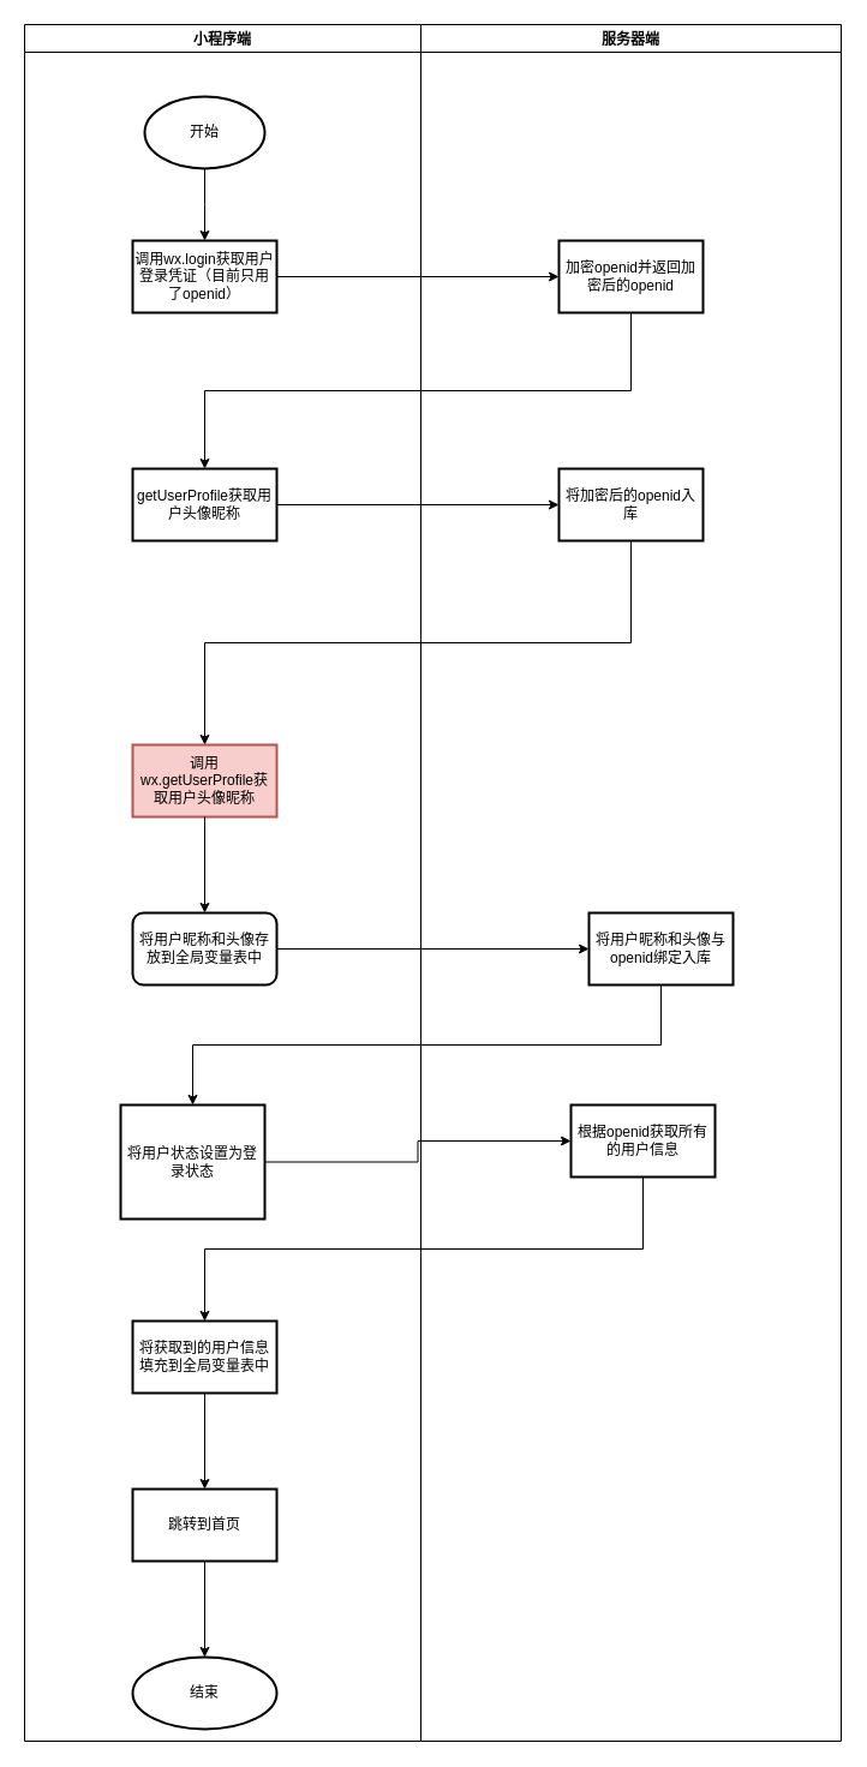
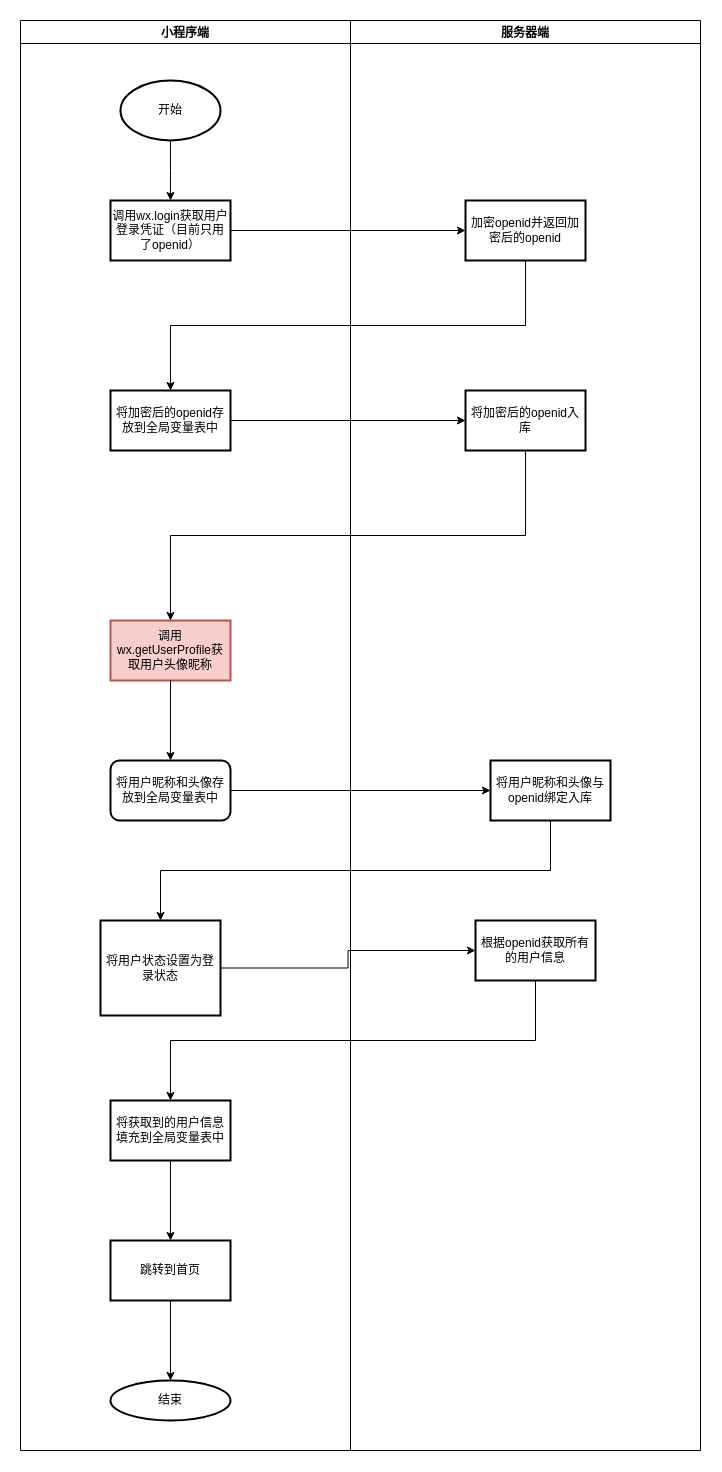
- <mxCell id="6" value="getUserProfile获取用户头像昵称" style="whiteSpace=wrap;html=1;strokeWidth=2;" parent="2" vertex="1"><mxGeometry x="90" y="370" width="120" height="60" as="geometry" /></mxCell>
+ <mxCell id="6" value="将加密后的openid存放到全局变量表中" style="whiteSpace=wrap;html=1;strokeWidth=2;" parent="2" vertex="1"><mxGeometry x="90" y="370" width="120" height="60" as="geometry" /></mxCell>
- <mxCell id="14" value="结束" style="ellipse;whiteSpace=wrap;html=1;strokeWidth=2;" parent="2" vertex="1"><mxGeometry x="90" y="1360" width="120" height="60" as="geometry" /></mxCell>
+ <mxCell id="14" value="结束" style="ellipse;whiteSpace=wrap;html=1;strokeWidth=2;" parent="2" vertex="1"><mxGeometry x="90" y="1360" width="120" height="40" as="geometry" /></mxCell>
